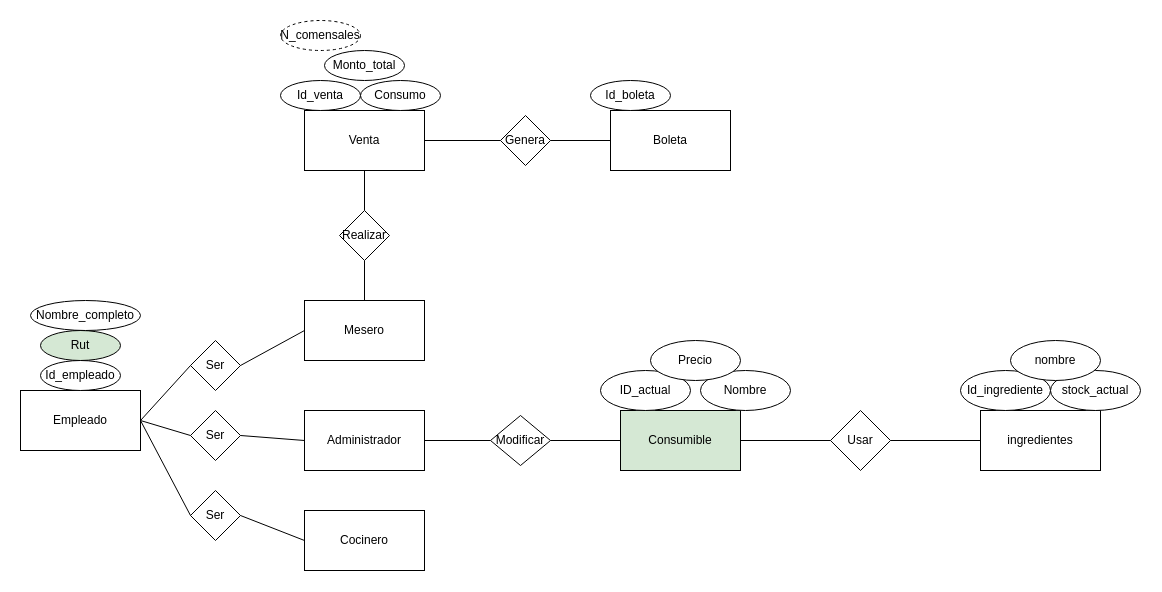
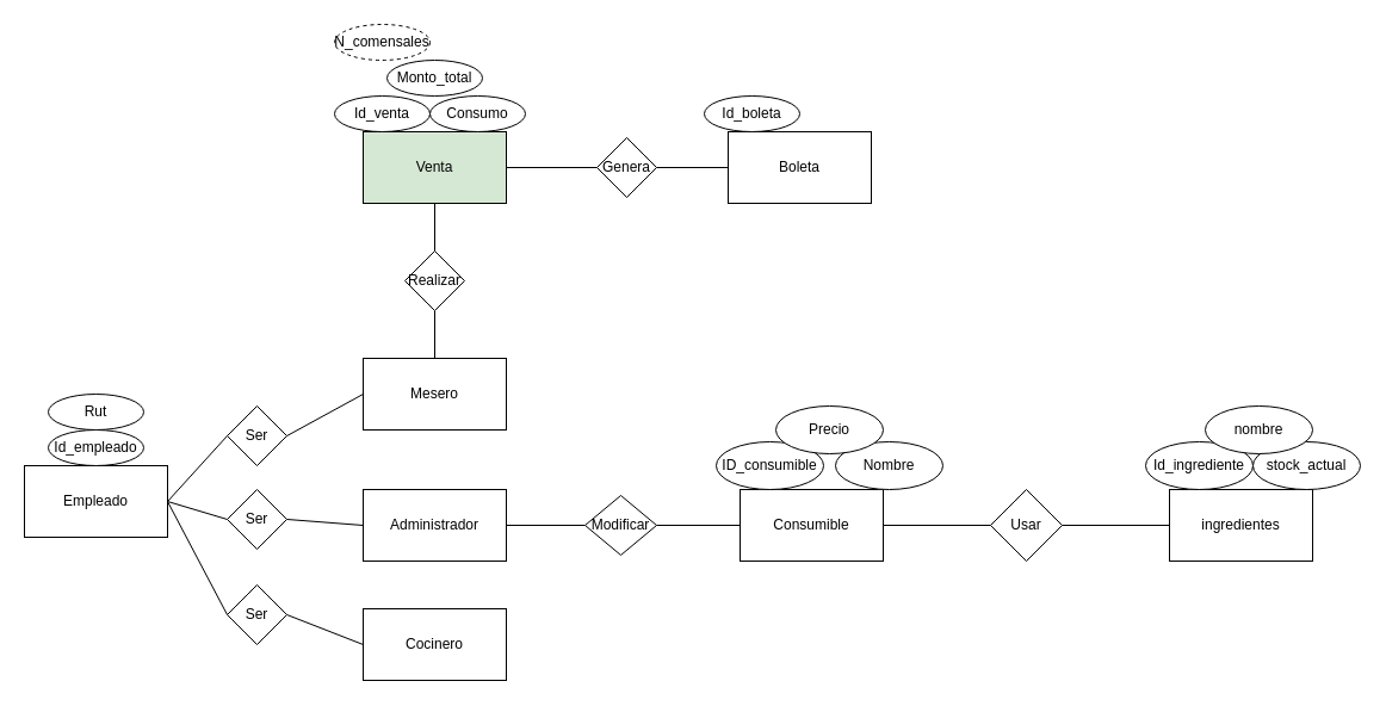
- <mxCell id="18" value="Venta" style="rounded=0;whiteSpace=wrap;html=1;" vertex="1" parent="1"><mxGeometry x="304" y="110" width="120" height="60" as="geometry" /></mxCell>
+ <mxCell id="18" value="Venta" style="rounded=0;whiteSpace=wrap;html=1;fillColor=#d5e8d4;" vertex="1" parent="1"><mxGeometry x="304" y="110" width="120" height="60" as="geometry" /></mxCell>
- <mxCell id="5" value="Nombre_completo" style="ellipse;whiteSpace=wrap;html=1;" vertex="1" parent="1"><mxGeometry x="30" y="300" width="110" height="30" as="geometry" /></mxCell>
- <mxCell id="4" value="Rut" style="ellipse;whiteSpace=wrap;html=1;fillColor=#d5e8d4;" vertex="1" parent="1"><mxGeometry x="40" y="330" width="80" height="30" as="geometry" /></mxCell>
+ <mxCell id="4" value="Rut" style="ellipse;whiteSpace=wrap;html=1;" vertex="1" parent="1"><mxGeometry x="40" y="330" width="80" height="30" as="geometry" /></mxCell>
- <mxCell id="42" value="ID_actual" style="ellipse;whiteSpace=wrap;html=1;" vertex="1" parent="1"><mxGeometry x="600" y="370" width="90" height="40" as="geometry" /></mxCell>
+ <mxCell id="42" value="ID_consumible" style="ellipse;whiteSpace=wrap;html=1;" vertex="1" parent="1"><mxGeometry x="600" y="370" width="90" height="40" as="geometry" /></mxCell>
- <mxCell id="31" value="Consumible" style="rounded=0;whiteSpace=wrap;html=1;fillColor=#d5e8d4;" vertex="1" parent="1"><mxGeometry x="620" y="410" width="120" height="60" as="geometry" /></mxCell>
+ <mxCell id="31" value="Consumible" style="rounded=0;whiteSpace=wrap;html=1;" vertex="1" parent="1"><mxGeometry x="620" y="410" width="120" height="60" as="geometry" /></mxCell>
